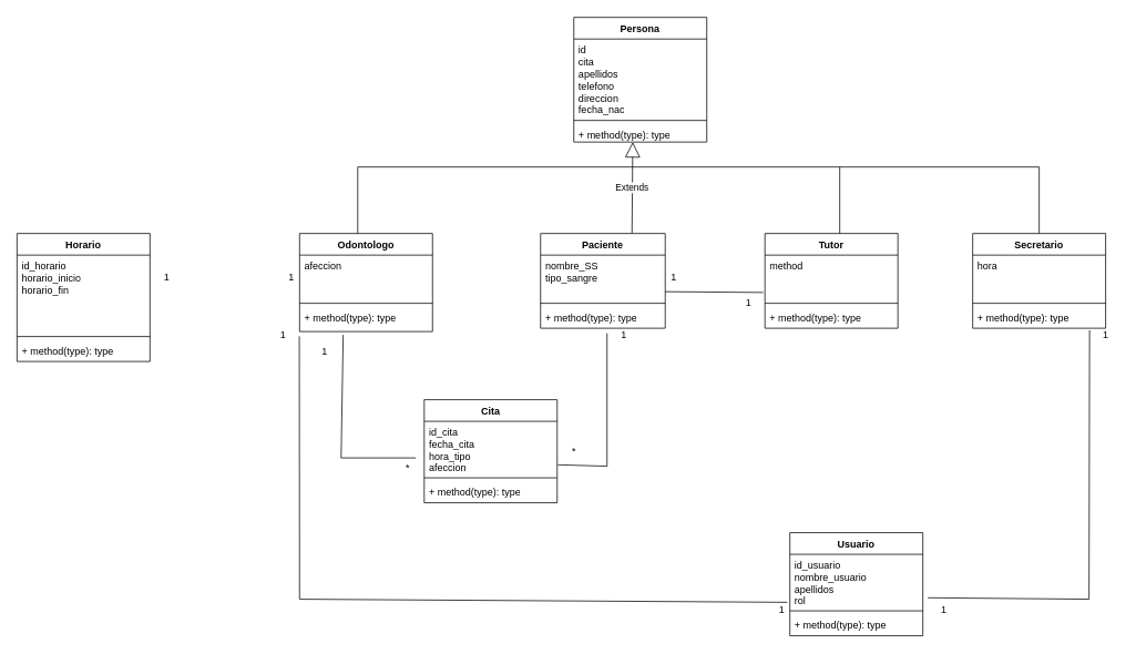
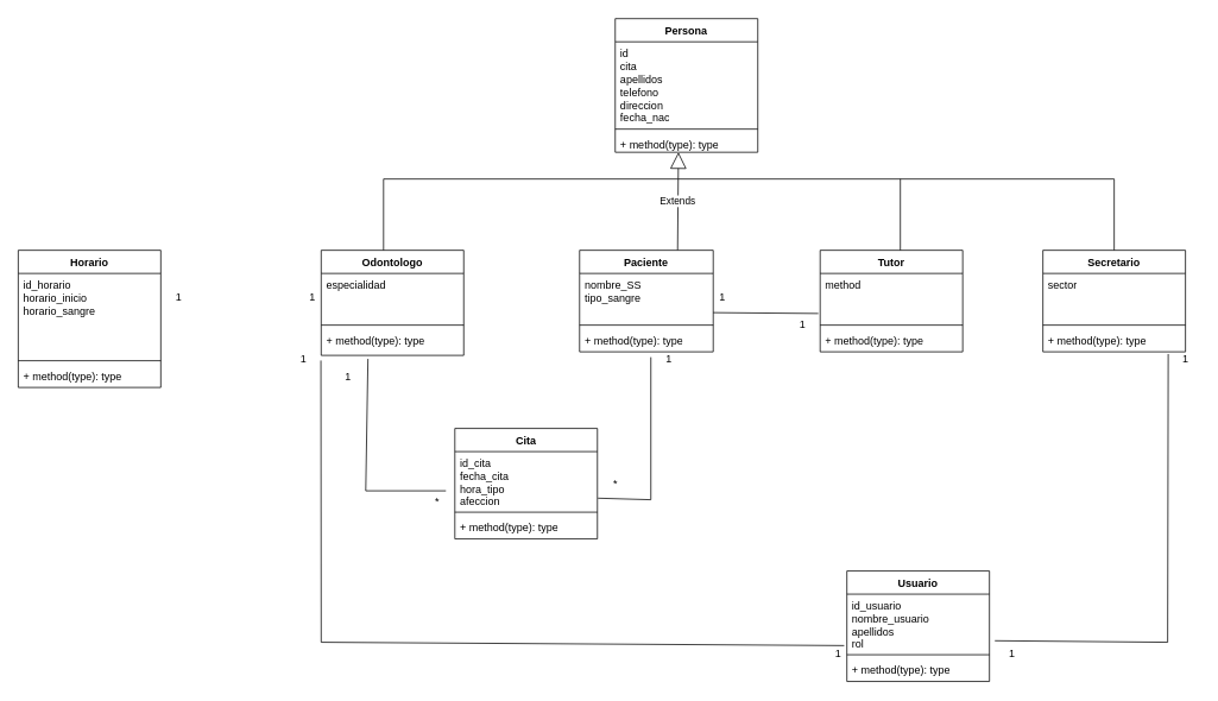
- <mxCell id="7" value="&lt;div&gt;afeccion&lt;/div&gt;" style="text;strokeColor=none;fillColor=none;align=left;verticalAlign=top;spacingLeft=4;spacingRight=4;overflow=hidden;rotatable=0;points=[[0,0.5],[1,0.5]];portConstraint=eastwest;whiteSpace=wrap;html=1;" parent="6" vertex="1"><mxGeometry y="26" width="160" height="54" as="geometry" /></mxCell>
+ <mxCell id="7" value="&lt;div&gt;especialidad&lt;/div&gt;" style="text;strokeColor=none;fillColor=none;align=left;verticalAlign=top;spacingLeft=4;spacingRight=4;overflow=hidden;rotatable=0;points=[[0,0.5],[1,0.5]];portConstraint=eastwest;whiteSpace=wrap;html=1;" parent="6" vertex="1"><mxGeometry y="26" width="160" height="54" as="geometry" /></mxCell>
- <mxCell id="15" value="&lt;div&gt;hora&lt;/div&gt;" style="text;strokeColor=none;fillColor=none;align=left;verticalAlign=top;spacingLeft=4;spacingRight=4;overflow=hidden;rotatable=0;points=[[0,0.5],[1,0.5]];portConstraint=eastwest;whiteSpace=wrap;html=1;" parent="14" vertex="1"><mxGeometry y="26" width="160" height="54" as="geometry" /></mxCell>
+ <mxCell id="15" value="&lt;div&gt;sector&lt;/div&gt;" style="text;strokeColor=none;fillColor=none;align=left;verticalAlign=top;spacingLeft=4;spacingRight=4;overflow=hidden;rotatable=0;points=[[0,0.5],[1,0.5]];portConstraint=eastwest;whiteSpace=wrap;html=1;" parent="14" vertex="1"><mxGeometry y="26" width="160" height="54" as="geometry" /></mxCell>
- <mxCell id="27" value="id_horario&lt;div&gt;horario_inicio&lt;/div&gt;&lt;div&gt;horario_fin&lt;/div&gt;&lt;div&gt;&lt;br&gt;&lt;/div&gt;" style="text;strokeColor=none;fillColor=none;align=left;verticalAlign=top;spacingLeft=4;spacingRight=4;overflow=hidden;rotatable=0;points=[[0,0.5],[1,0.5]];portConstraint=eastwest;whiteSpace=wrap;html=1;" parent="26" vertex="1"><mxGeometry y="26" width="160" height="94" as="geometry" /></mxCell>
+ <mxCell id="27" value="id_horario&lt;div&gt;horario_inicio&lt;/div&gt;&lt;div&gt;horario_sangre&lt;/div&gt;&lt;div&gt;&lt;br&gt;&lt;/div&gt;" style="text;strokeColor=none;fillColor=none;align=left;verticalAlign=top;spacingLeft=4;spacingRight=4;overflow=hidden;rotatable=0;points=[[0,0.5],[1,0.5]];portConstraint=eastwest;whiteSpace=wrap;html=1;" parent="26" vertex="1"><mxGeometry y="26" width="160" height="94" as="geometry" /></mxCell>
